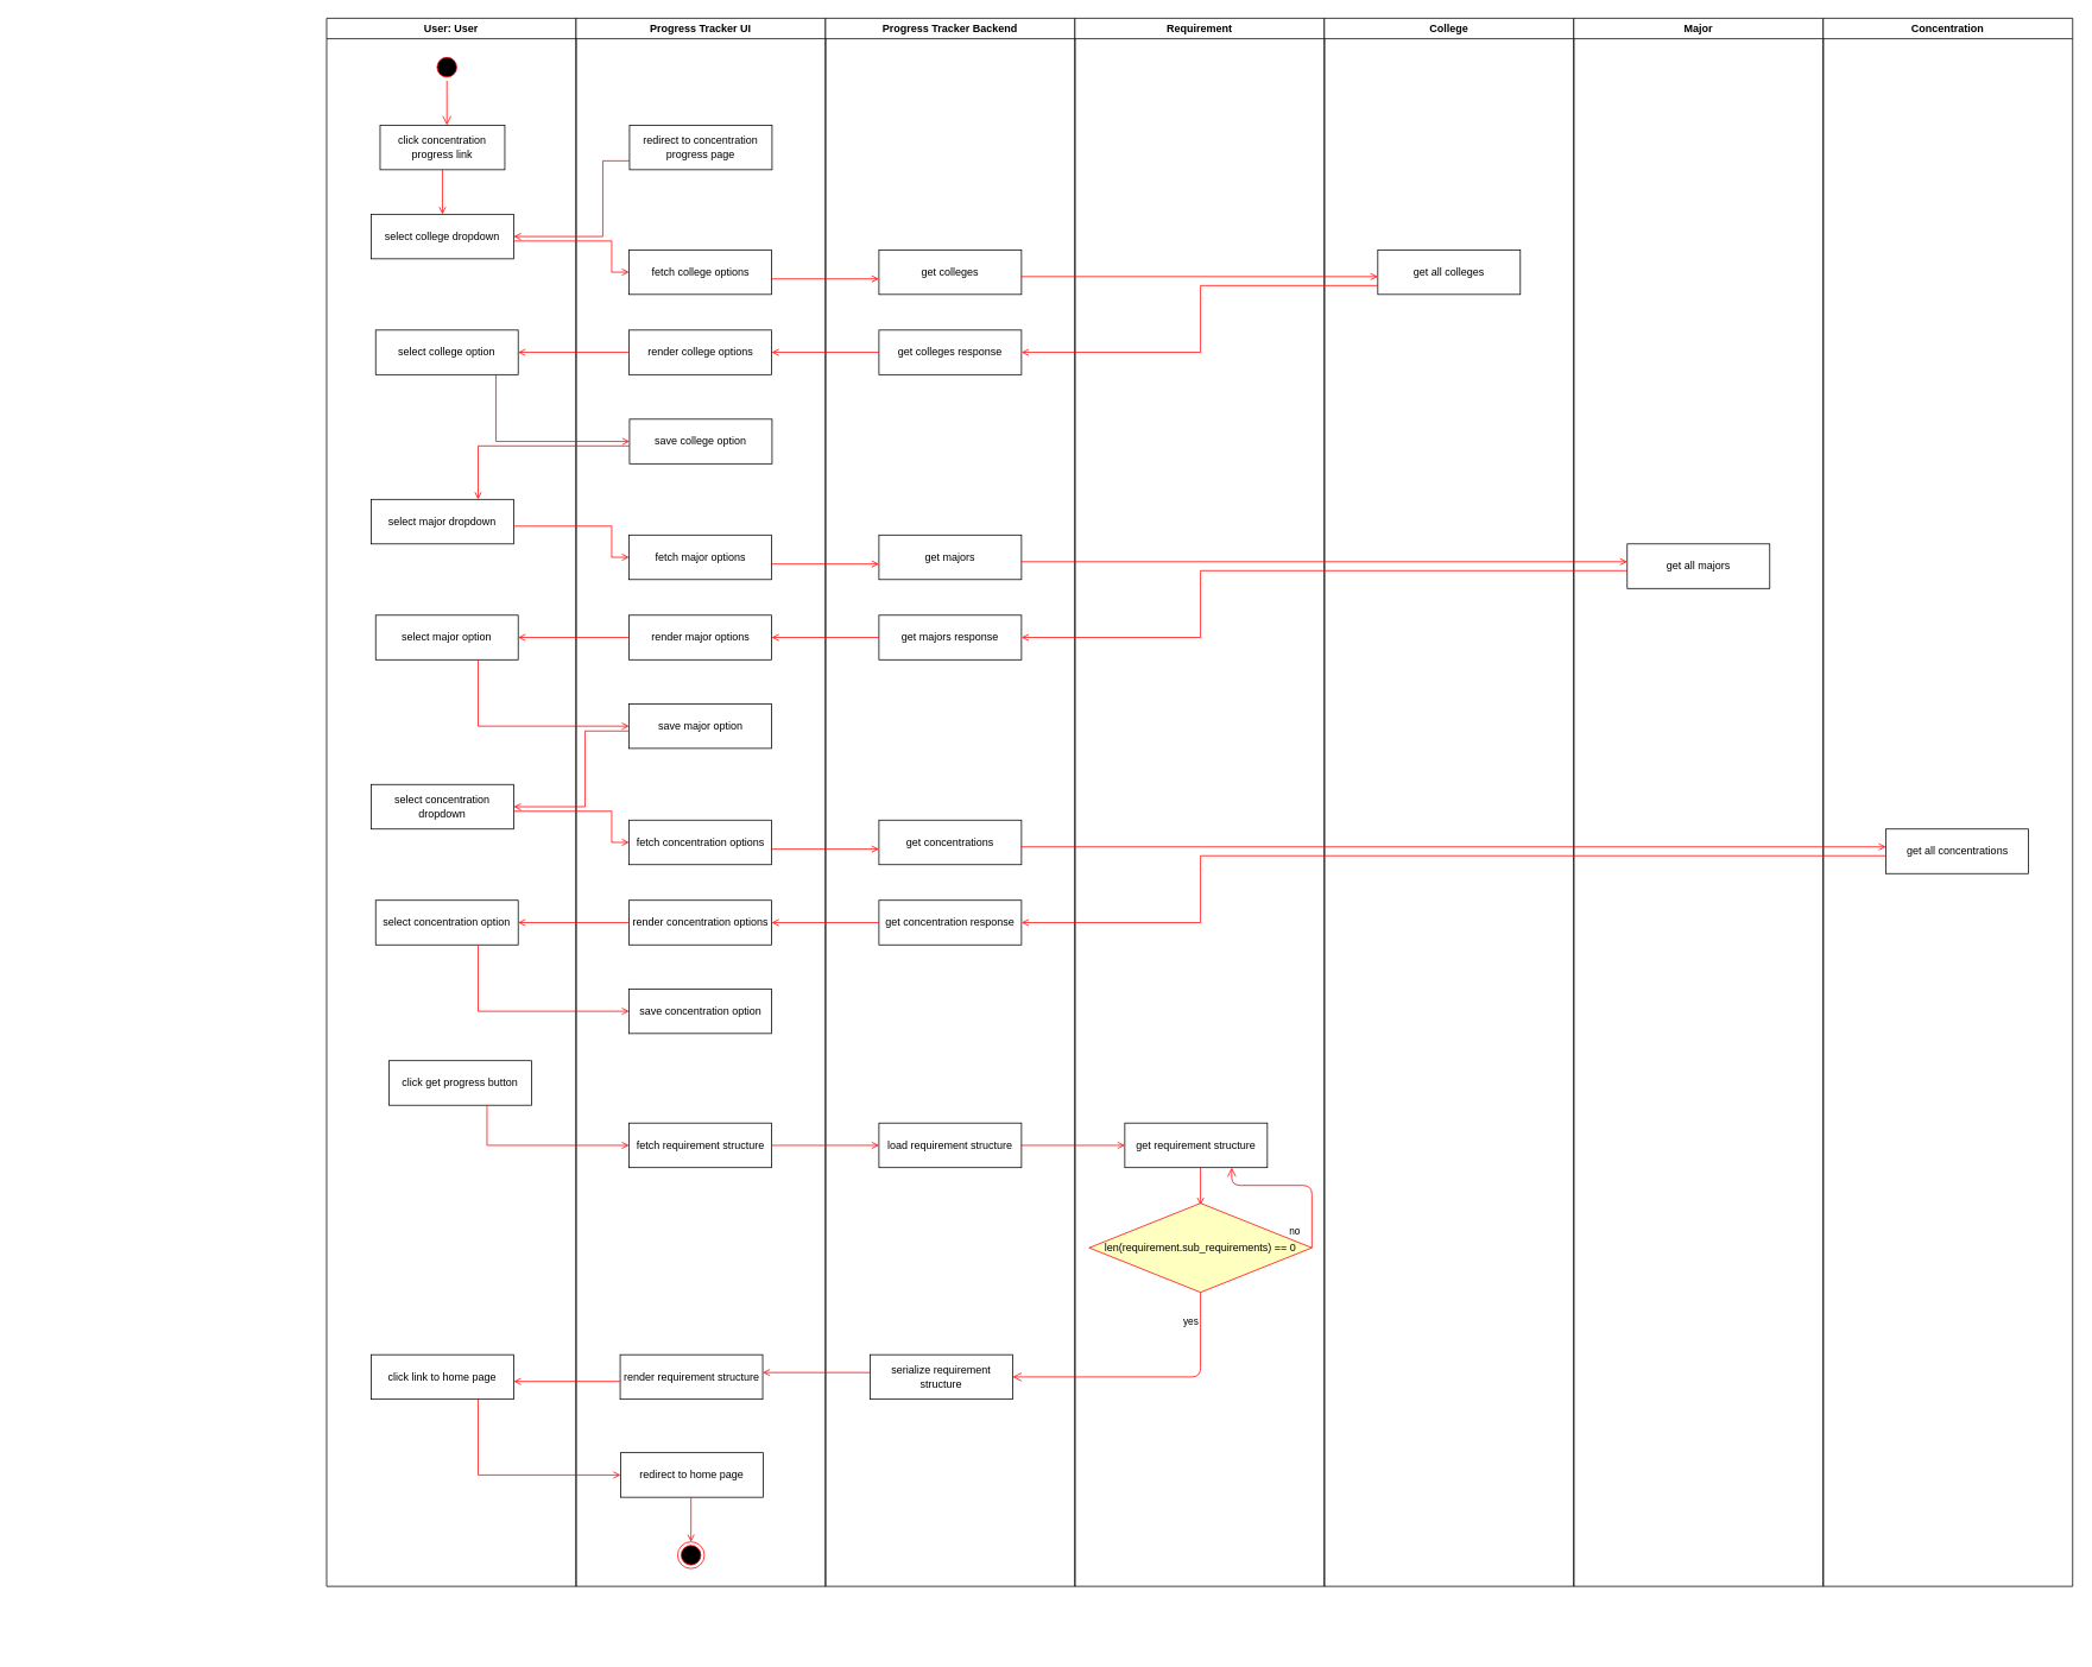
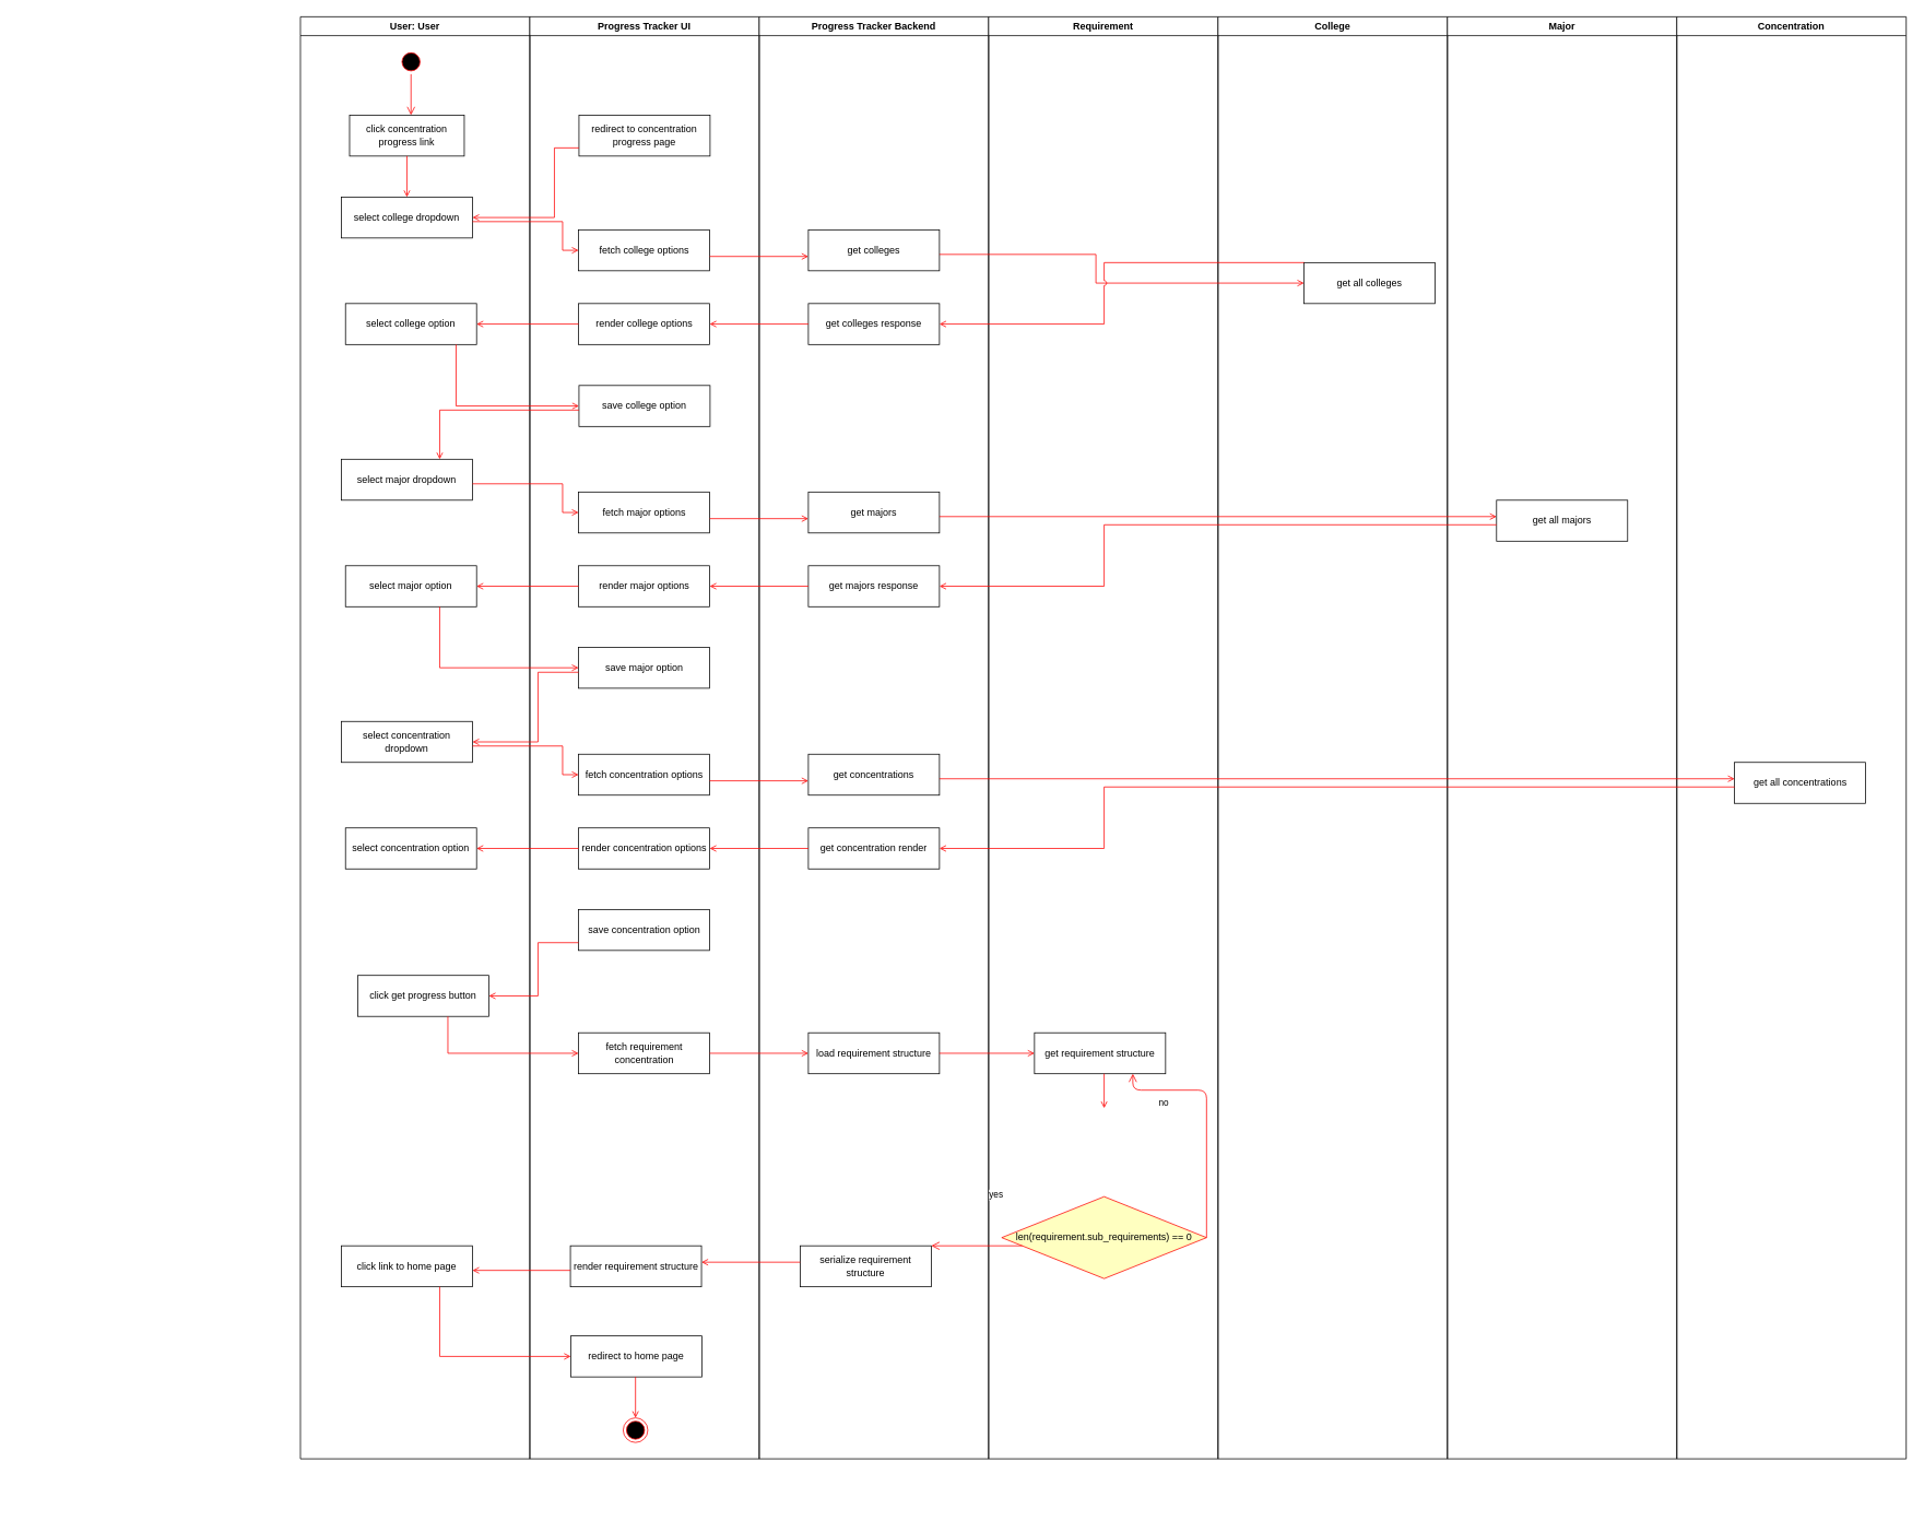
- <mxCell id="35" value="get all colleges" style="whiteSpace=wrap;" vertex="1" parent="34"><mxGeometry x="60" y="260" width="160" height="50" as="geometry" /></mxCell>
+ <mxCell id="35" value="get all colleges" style="whiteSpace=wrap;" vertex="1" parent="34"><mxGeometry x="105" y="300" width="160" height="50" as="geometry" /></mxCell>
- <mxCell id="66" value="get concentration response" style="whiteSpace=wrap;" vertex="1" parent="1"><mxGeometry x="986" y="1010" width="160" height="50" as="geometry" /></mxCell>
+ <mxCell id="66" value="get concentration render" style="whiteSpace=wrap;" vertex="1" parent="1"><mxGeometry x="986" y="1010" width="160" height="50" as="geometry" /></mxCell>
- <mxCell id="73" value="" style="endArrow=open;strokeColor=#FF0000;endFill=1;rounded=0;jumpStyle=arc;edgeStyle=elbowEdgeStyle;" edge="1" parent="1" source="62" target="60"><mxGeometry relative="1" as="geometry"><mxPoint x="666" y="1160" as="sourcePoint" /><mxPoint x="541.5" y="1160" as="targetPoint" /><Array as="points"><mxPoint x="536" y="1090" /><mxPoint x="622.5" y="1295" /><mxPoint x="562.5" y="1270" /><mxPoint x="612.5" y="1280" /><mxPoint x="582.5" y="1270" /><mxPoint x="592.5" y="1320" /><mxPoint x="532.5" y="1390" /><mxPoint x="582.5" y="1380" /><mxPoint x="592.5" y="1310" /><mxPoint x="582.5" y="1380" /></Array></mxGeometry></mxCell>
+ <mxCell id="75" value="" style="endArrow=open;strokeColor=#FF0000;endFill=1;rounded=0;jumpStyle=arc;edgeStyle=elbowEdgeStyle;" edge="1" parent="1" source="60" target="8"><mxGeometry relative="1" as="geometry"><mxPoint x="746" y="1170" as="sourcePoint" /><mxPoint x="715.5" y="1144.5" as="targetPoint" /><Array as="points"><mxPoint x="656" y="1150" /><mxPoint x="632.5" y="1305" /><mxPoint x="572.5" y="1280" /><mxPoint x="622.5" y="1290" /><mxPoint x="592.5" y="1280" /><mxPoint x="602.5" y="1330" /><mxPoint x="542.5" y="1400" /><mxPoint x="592.5" y="1390" /><mxPoint x="602.5" y="1320" /><mxPoint x="592.5" y="1390" /></Array></mxGeometry></mxCell>
- <mxCell id="16" value="fetch requirement structure" style="whiteSpace=wrap;" vertex="1" parent="10"><mxGeometry x="59.5" y="1240" width="160" height="50" as="geometry" /></mxCell>
+ <mxCell id="16" value="fetch requirement concentration" style="whiteSpace=wrap;" vertex="1" parent="10"><mxGeometry x="59.5" y="1240" width="160" height="50" as="geometry" /></mxCell>
- <mxCell id="32" value="len(requirement.sub_requirements) == 0" style="rhombus;whiteSpace=wrap;html=1;fillColor=#ffffc0;strokeColor=#ff0000;" vertex="1" parent="29"><mxGeometry x="16" y="1330" width="250" height="100" as="geometry" /></mxCell>
+ <mxCell id="32" value="len(requirement.sub_requirements) == 0" style="rhombus;whiteSpace=wrap;html=1;fillColor=#ffffc0;strokeColor=#ff0000;" vertex="1" parent="29"><mxGeometry x="16" y="1440" width="250" height="100" as="geometry" /></mxCell>
